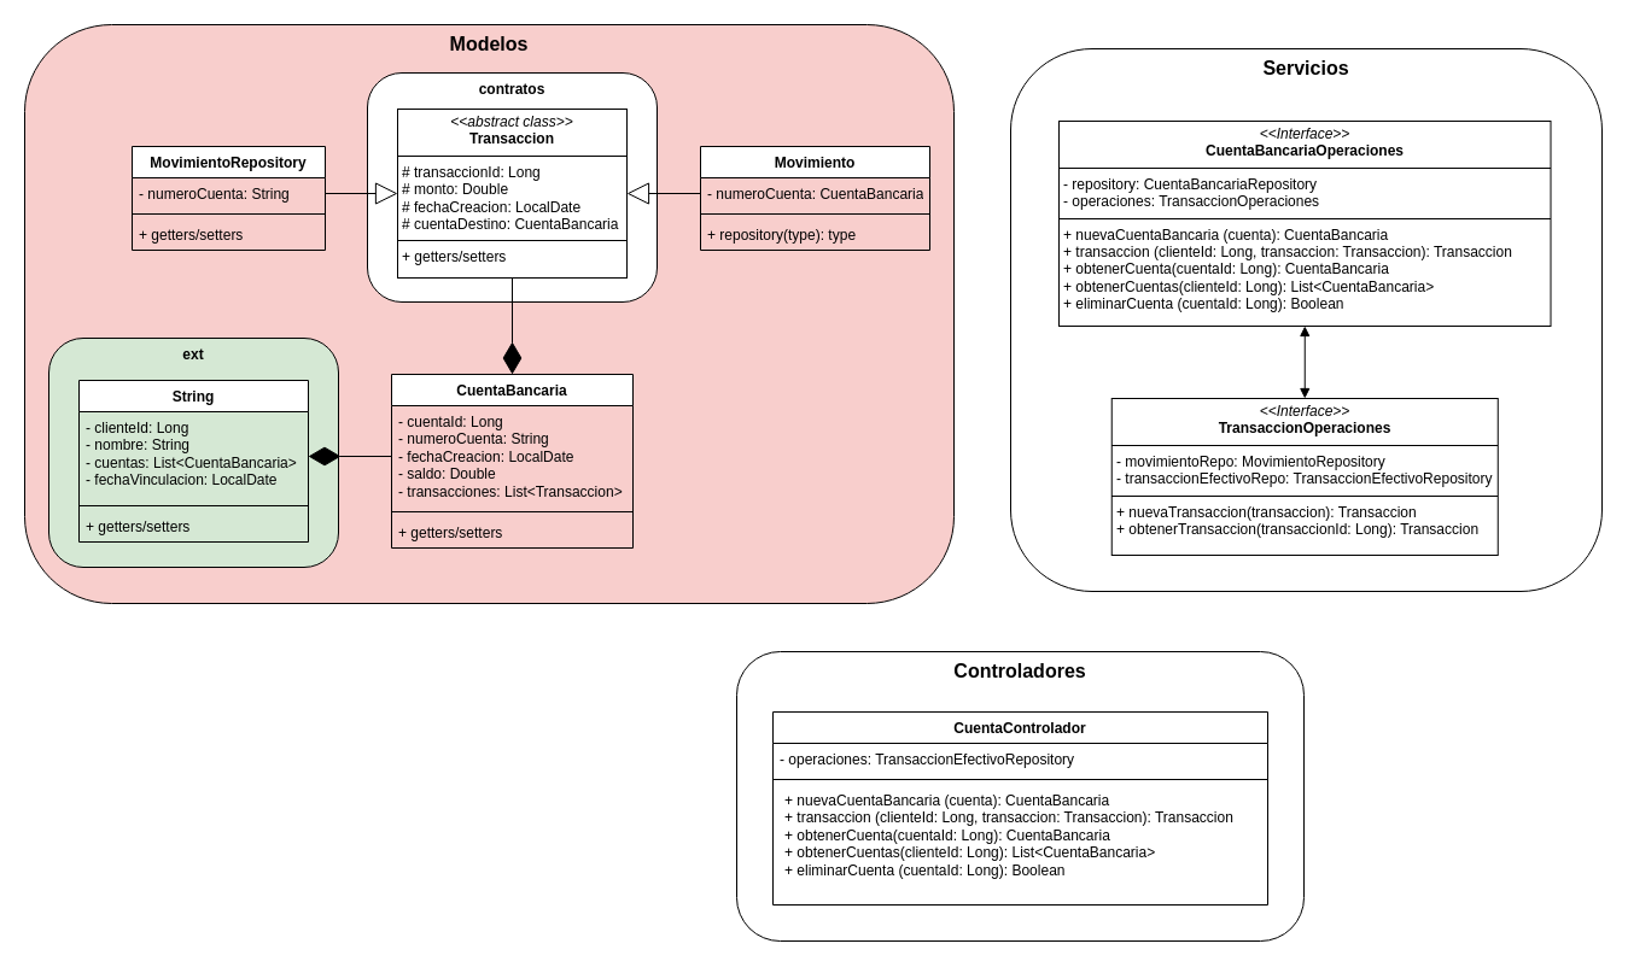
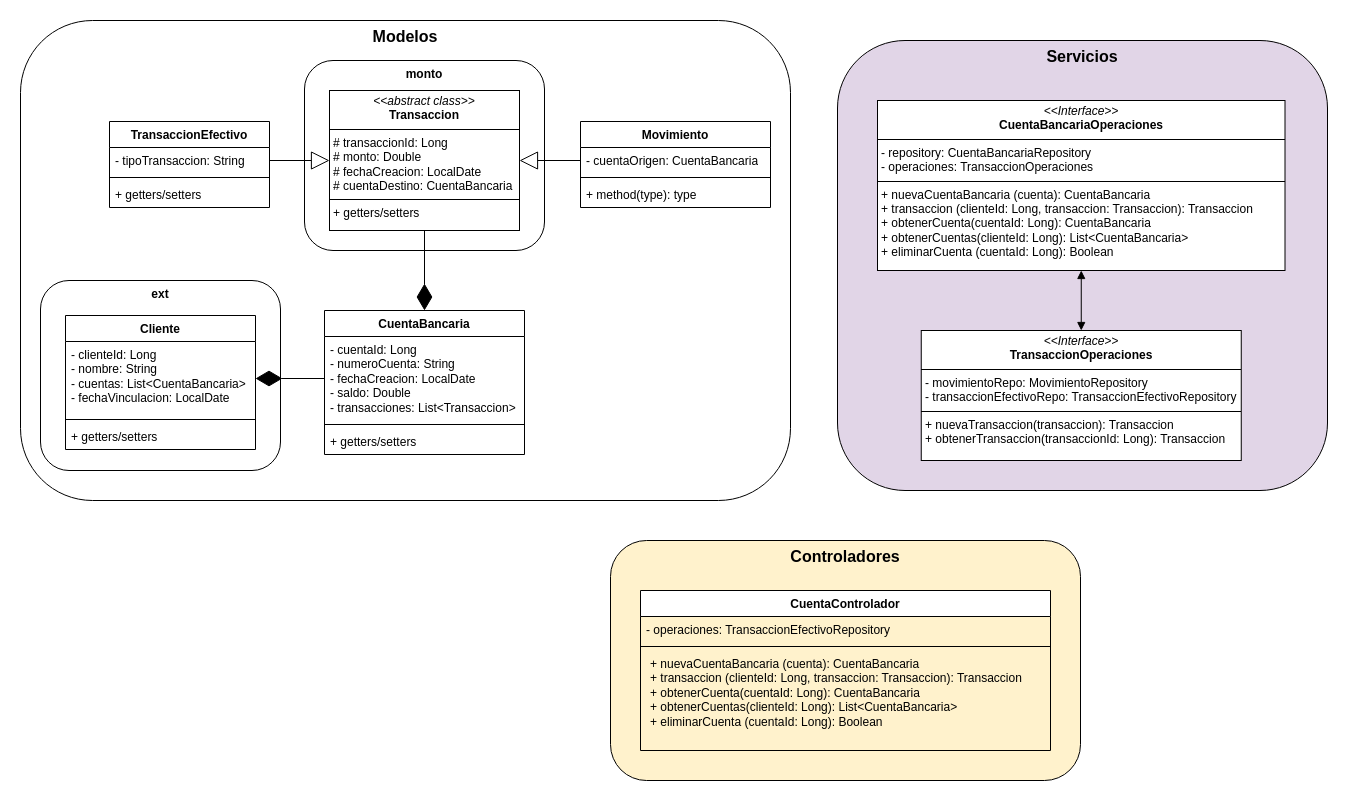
- <mxCell id="29" value="Servicios" style="rounded=1;whiteSpace=wrap;html=1;fontStyle=1;verticalAlign=top;fontSize=16;" parent="28" vertex="1"><mxGeometry width="490" height="450" as="geometry" /></mxCell>
+ <mxCell id="29" value="Servicios" style="rounded=1;whiteSpace=wrap;html=1;fontStyle=1;verticalAlign=top;fontSize=16;fillColor=#e1d5e7;" parent="28" vertex="1"><mxGeometry width="490" height="450" as="geometry" /></mxCell>
- <mxCell id="14" value="contratos" style="rounded=1;whiteSpace=wrap;html=1;fontStyle=1;verticalAlign=top;" parent="13" vertex="1"><mxGeometry x="-10" y="10" width="240" height="190" as="geometry" /></mxCell>
+ <mxCell id="14" value="monto" style="rounded=1;whiteSpace=wrap;html=1;fontStyle=1;verticalAlign=top;" parent="13" vertex="1"><mxGeometry x="-10" y="10" width="240" height="190" as="geometry" /></mxCell>
- <mxCell id="16" value="MovimientoRepository" style="swimlane;fontStyle=1;align=center;verticalAlign=top;childLayout=stackLayout;horizontal=1;startSize=26;horizontalStack=0;resizeParent=1;resizeParentMax=0;resizeLast=0;collapsible=1;marginBottom=0;whiteSpace=wrap;html=1;" parent="1" vertex="1"><mxGeometry x="109" y="121" width="160" height="86" as="geometry" /></mxCell>
+ <mxCell id="16" value="TransaccionEfectivo" style="swimlane;fontStyle=1;align=center;verticalAlign=top;childLayout=stackLayout;horizontal=1;startSize=26;horizontalStack=0;resizeParent=1;resizeParentMax=0;resizeLast=0;collapsible=1;marginBottom=0;whiteSpace=wrap;html=1;" parent="1" vertex="1"><mxGeometry x="109" y="121" width="160" height="86" as="geometry" /></mxCell>
- <mxCell id="17" value="- numeroCuenta: String" style="text;strokeColor=none;fillColor=none;align=left;verticalAlign=top;spacingLeft=4;spacingRight=4;overflow=hidden;rotatable=0;points=[[0,0.5],[1,0.5]];portConstraint=eastwest;whiteSpace=wrap;html=1;" parent="16" vertex="1"><mxGeometry y="26" width="160" height="26" as="geometry" /></mxCell>
+ <mxCell id="17" value="- tipoTransaccion: String" style="text;strokeColor=none;fillColor=none;align=left;verticalAlign=top;spacingLeft=4;spacingRight=4;overflow=hidden;rotatable=0;points=[[0,0.5],[1,0.5]];portConstraint=eastwest;whiteSpace=wrap;html=1;" parent="16" vertex="1"><mxGeometry y="26" width="160" height="26" as="geometry" /></mxCell>
- <mxCell id="21" value="- numeroCuenta: CuentaBancaria" style="text;strokeColor=none;fillColor=none;align=left;verticalAlign=top;spacingLeft=4;spacingRight=4;overflow=hidden;rotatable=0;points=[[0,0.5],[1,0.5]];portConstraint=eastwest;whiteSpace=wrap;html=1;" parent="20" vertex="1"><mxGeometry y="26" width="190" height="26" as="geometry" /></mxCell>
+ <mxCell id="21" value="- cuentaOrigen: CuentaBancaria" style="text;strokeColor=none;fillColor=none;align=left;verticalAlign=top;spacingLeft=4;spacingRight=4;overflow=hidden;rotatable=0;points=[[0,0.5],[1,0.5]];portConstraint=eastwest;whiteSpace=wrap;html=1;" parent="20" vertex="1"><mxGeometry y="26" width="190" height="26" as="geometry" /></mxCell>
- <mxCell id="23" value="+ repository(type): type" style="text;strokeColor=none;fillColor=none;align=left;verticalAlign=top;spacingLeft=4;spacingRight=4;overflow=hidden;rotatable=0;points=[[0,0.5],[1,0.5]];portConstraint=eastwest;whiteSpace=wrap;html=1;" parent="20" vertex="1"><mxGeometry y="60" width="190" height="26" as="geometry" /></mxCell>
+ <mxCell id="23" value="+ method(type): type" style="text;strokeColor=none;fillColor=none;align=left;verticalAlign=top;spacingLeft=4;spacingRight=4;overflow=hidden;rotatable=0;points=[[0,0.5],[1,0.5]];portConstraint=eastwest;whiteSpace=wrap;html=1;" parent="20" vertex="1"><mxGeometry y="60" width="190" height="26" as="geometry" /></mxCell>
- <mxCell id="2" value="Modelos" style="rounded=1;whiteSpace=wrap;html=1;fontStyle=1;verticalAlign=top;fontSize=16;fillColor=#f8cecc;" parent="1" vertex="1"><mxGeometry x="20" y="20" width="770" height="480" as="geometry" /></mxCell>
+ <mxCell id="2" value="Modelos" style="rounded=1;whiteSpace=wrap;html=1;fontStyle=1;verticalAlign=top;fontSize=16;" parent="1" vertex="1"><mxGeometry x="20" y="20" width="770" height="480" as="geometry" /></mxCell>
- <mxCell id="9" value="String" style="swimlane;fontStyle=1;align=center;verticalAlign=top;childLayout=stackLayout;horizontal=1;startSize=26;horizontalStack=0;resizeParent=1;resizeParentMax=0;resizeLast=0;collapsible=1;marginBottom=0;whiteSpace=wrap;html=1;" parent="7" vertex="1"><mxGeometry x="25" y="45" width="190" height="134" as="geometry" /></mxCell>
+ <mxCell id="9" value="Cliente" style="swimlane;fontStyle=1;align=center;verticalAlign=top;childLayout=stackLayout;horizontal=1;startSize=26;horizontalStack=0;resizeParent=1;resizeParentMax=0;resizeLast=0;collapsible=1;marginBottom=0;whiteSpace=wrap;html=1;" parent="7" vertex="1"><mxGeometry x="25" y="45" width="190" height="134" as="geometry" /></mxCell>
- <mxCell id="8" value="ext" style="rounded=1;whiteSpace=wrap;html=1;fontStyle=1;verticalAlign=top;fillColor=#d5e8d4;" parent="7" vertex="1"><mxGeometry y="10" width="240" height="190" as="geometry" /></mxCell>
+ <mxCell id="8" value="ext" style="rounded=1;whiteSpace=wrap;html=1;fontStyle=1;verticalAlign=top;" parent="7" vertex="1"><mxGeometry y="10" width="240" height="190" as="geometry" /></mxCell>
- <mxCell id="35" value="Controladores" style="rounded=1;whiteSpace=wrap;html=1;fontStyle=1;fontSize=16;verticalAlign=top;" parent="34" vertex="1"><mxGeometry width="470" height="240" as="geometry" /></mxCell>
+ <mxCell id="35" value="Controladores" style="rounded=1;whiteSpace=wrap;html=1;fontStyle=1;fontSize=16;verticalAlign=top;fillColor=#fff2cc;" parent="34" vertex="1"><mxGeometry width="470" height="240" as="geometry" /></mxCell>
